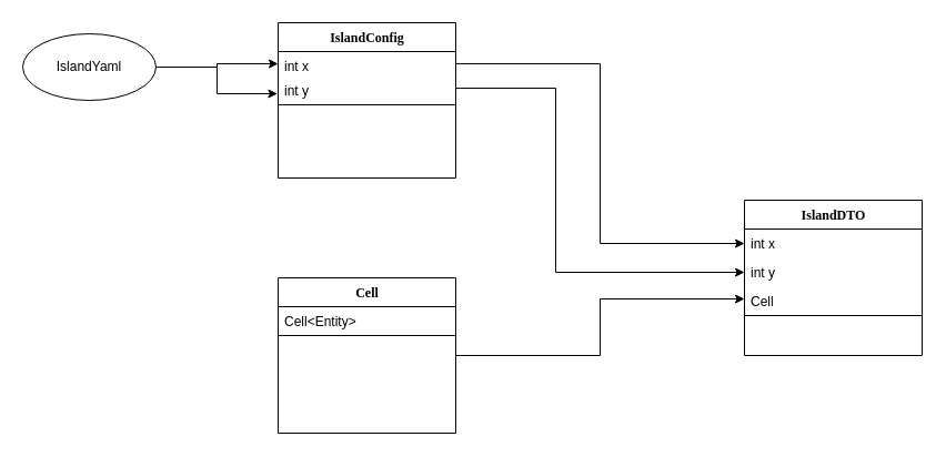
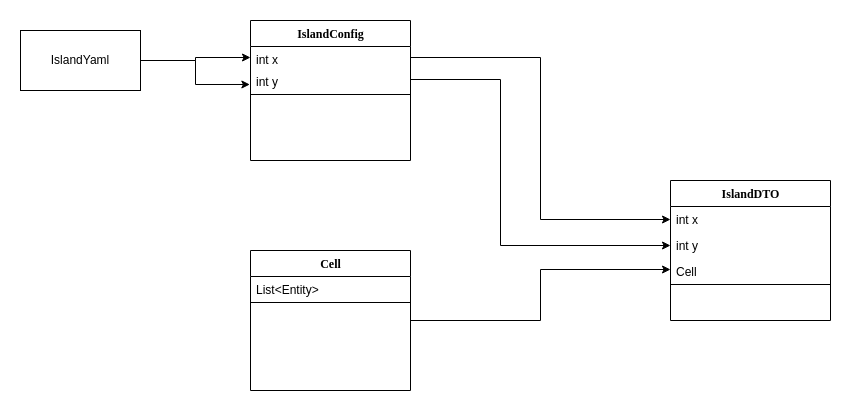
- <mxCell id="16" value="IslandYaml" style="ellipse;whiteSpace=wrap;html=1;" vertex="1" parent="1"><mxGeometry x="20" y="30" width="120" height="60" as="geometry" /></mxCell>
+ <mxCell id="16" value="IslandYaml" style="rounded=0;whiteSpace=wrap;html=1;" vertex="1" parent="1"><mxGeometry x="20" y="30" width="120" height="60" as="geometry" /></mxCell>
- <mxCell id="9" value="&lt;div&gt;Cell&amp;lt;Entity&amp;gt;&lt;/div&gt;&lt;div&gt;&lt;br&gt;&lt;/div&gt;" style="text;html=1;strokeColor=none;fillColor=none;align=left;verticalAlign=top;spacingLeft=4;spacingRight=4;whiteSpace=wrap;overflow=hidden;rotatable=0;points=[[0,0.5],[1,0.5]];portConstraint=eastwest;" vertex="1" parent="8"><mxGeometry y="26" width="160" height="22" as="geometry" /></mxCell>
+ <mxCell id="9" value="&lt;div&gt;List&amp;lt;Entity&amp;gt;&lt;/div&gt;&lt;div&gt;&lt;br&gt;&lt;/div&gt;" style="text;html=1;strokeColor=none;fillColor=none;align=left;verticalAlign=top;spacingLeft=4;spacingRight=4;whiteSpace=wrap;overflow=hidden;rotatable=0;points=[[0,0.5],[1,0.5]];portConstraint=eastwest;" vertex="1" parent="8"><mxGeometry y="26" width="160" height="22" as="geometry" /></mxCell>
